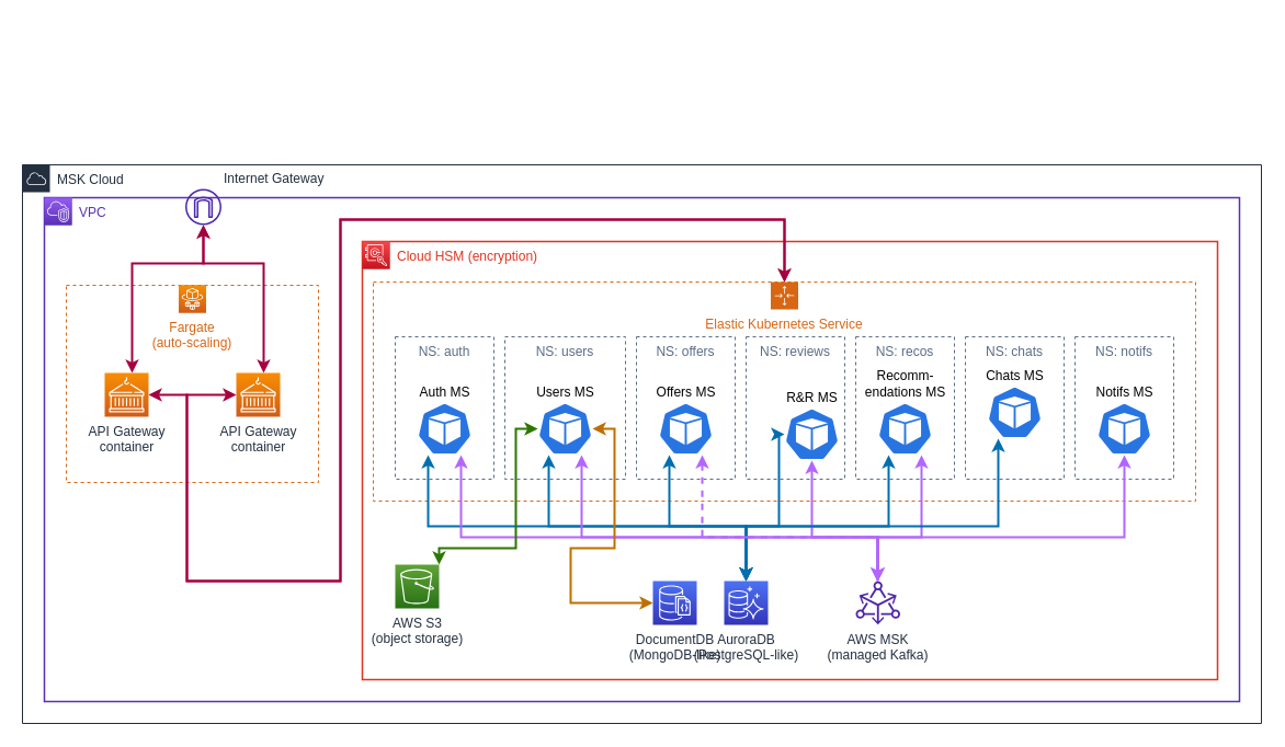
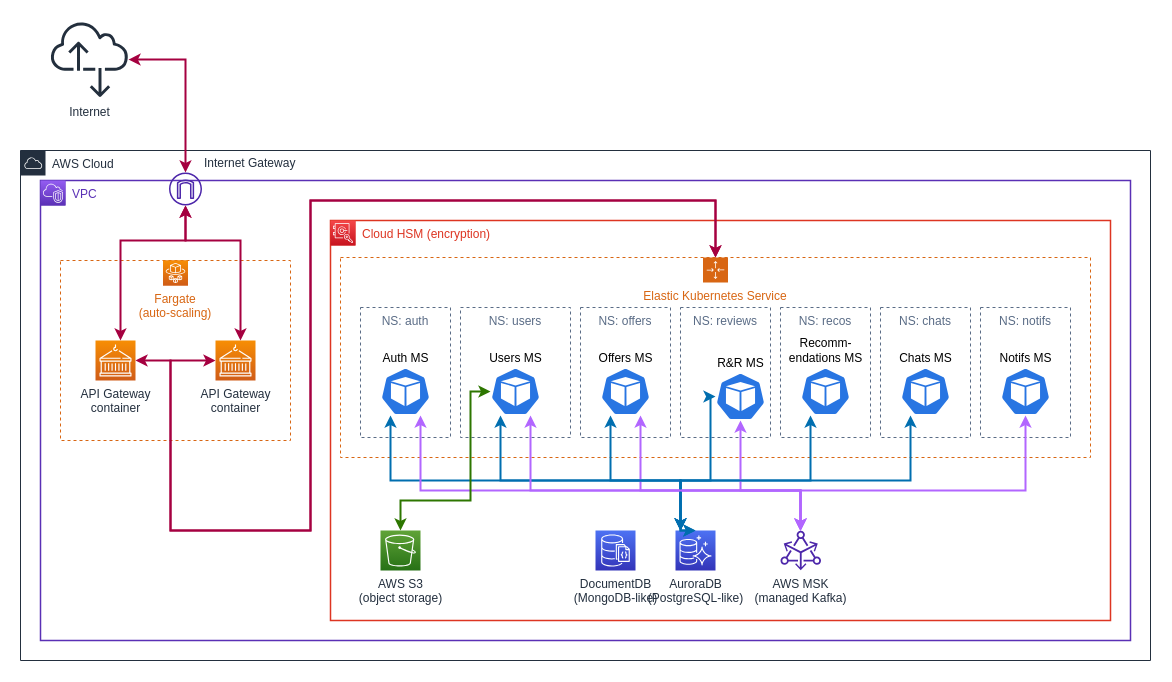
+ <mxCell id="50" value="Internet" style="sketch=0;outlineConnect=0;fontColor=#232F3E;gradientColor=none;fillColor=#232F3D;strokeColor=none;dashed=0;verticalLabelPosition=bottom;verticalAlign=top;align=center;html=1;fontSize=12;fontStyle=0;aspect=fixed;pointerEvents=1;shape=mxgraph.aws4.internet_alt2;" vertex="1" parent="1"><mxGeometry x="50" y="20" width="78" height="78" as="geometry" /></mxCell>
+ <mxCell id="49" style="edgeStyle=orthogonalEdgeStyle;rounded=0;orthogonalLoop=1;jettySize=auto;html=1;strokeWidth=2;fillColor=#d80073;strokeColor=#A50040;startArrow=classic;startFill=1;" edge="1" parent="1" source="50" target="46"><mxGeometry relative="1" as="geometry"><Array as="points"><mxPoint x="185" y="59" /></Array></mxGeometry></mxCell>
- <mxCell id="2" value="MSK Cloud" style="points=[[0,0],[0.25,0],[0.5,0],[0.75,0],[1,0],[1,0.25],[1,0.5],[1,0.75],[1,1],[0.75,1],[0.5,1],[0.25,1],[0,1],[0,0.75],[0,0.5],[0,0.25]];outlineConnect=0;gradientColor=none;html=1;whiteSpace=wrap;fontSize=12;fontStyle=0;container=1;pointerEvents=0;collapsible=0;recursiveResize=0;shape=mxgraph.aws4.group;grIcon=mxgraph.aws4.group_aws_cloud;strokeColor=#232F3E;fillColor=none;verticalAlign=top;align=left;spacingLeft=30;fontColor=#232F3E;dashed=0;" vertex="1" parent="1"><mxGeometry x="20" y="150" width="1130" height="510" as="geometry" /></mxCell>
+ <mxCell id="2" value="AWS Cloud" style="points=[[0,0],[0.25,0],[0.5,0],[0.75,0],[1,0],[1,0.25],[1,0.5],[1,0.75],[1,1],[0.75,1],[0.5,1],[0.25,1],[0,1],[0,0.75],[0,0.5],[0,0.25]];outlineConnect=0;gradientColor=none;html=1;whiteSpace=wrap;fontSize=12;fontStyle=0;container=1;pointerEvents=0;collapsible=0;recursiveResize=0;shape=mxgraph.aws4.group;grIcon=mxgraph.aws4.group_aws_cloud;strokeColor=#232F3E;fillColor=none;verticalAlign=top;align=left;spacingLeft=30;fontColor=#232F3E;dashed=0;" vertex="1" parent="1"><mxGeometry x="20" y="150" width="1130" height="510" as="geometry" /></mxCell>
- <mxCell id="17" value="Chats MS" style="sketch=0;html=1;dashed=0;whitespace=wrap;fillColor=#2875E2;strokeColor=#ffffff;points=[[0.005,0.63,0],[0.1,0.2,0],[0.9,0.2,0],[0.5,0,0],[0.995,0.63,0],[0.72,0.99,0],[0.5,1,0],[0.28,0.99,0]];verticalLabelPosition=top;align=center;verticalAlign=bottom;shape=mxgraph.kubernetes.icon;prIcon=pod;fontColor=#000000;labelPosition=center;" vertex="1" parent="10"><mxGeometry x="560" y="95" width="50" height="48" as="geometry" /></mxCell>
+ <mxCell id="17" value="Chats MS" style="sketch=0;html=1;dashed=0;whitespace=wrap;fillColor=#2875E2;strokeColor=#ffffff;points=[[0.005,0.63,0],[0.1,0.2,0],[0.9,0.2,0],[0.5,0,0],[0.995,0.63,0],[0.72,0.99,0],[0.5,1,0],[0.28,0.99,0]];verticalLabelPosition=top;align=center;verticalAlign=bottom;shape=mxgraph.kubernetes.icon;prIcon=pod;fontColor=#000000;labelPosition=center;" vertex="1" parent="10"><mxGeometry x="560" y="110" width="50" height="48" as="geometry" /></mxCell>
- <mxCell id="32" style="edgeStyle=orthogonalEdgeStyle;rounded=0;orthogonalLoop=1;jettySize=auto;html=1;strokeColor=#B266FF;strokeWidth=2;fontColor=#000000;startArrow=classic;startFill=1;dashed=1;" edge="1" parent="9" source="14" target="31"><mxGeometry relative="1" as="geometry"><Array as="points"><mxPoint x="310" y="270" /><mxPoint x="470" y="270" /></Array></mxGeometry></mxCell>
+ <mxCell id="32" style="edgeStyle=orthogonalEdgeStyle;rounded=0;orthogonalLoop=1;jettySize=auto;html=1;strokeColor=#B266FF;strokeWidth=2;fontColor=#000000;startArrow=classic;startFill=1;" edge="1" parent="9" source="14" target="31"><mxGeometry relative="1" as="geometry"><Array as="points"><mxPoint x="310" y="270" /><mxPoint x="470" y="270" /></Array></mxGeometry></mxCell>
- <mxCell id="34" style="edgeStyle=orthogonalEdgeStyle;rounded=0;orthogonalLoop=1;jettySize=auto;html=1;strokeColor=#B266FF;strokeWidth=2;fontColor=#000000;startArrow=classic;startFill=1;" edge="1" parent="9" source="16" target="31"><mxGeometry relative="1" as="geometry"><Array as="points"><mxPoint x="510" y="270" /><mxPoint x="470" y="270" /></Array></mxGeometry></mxCell>
- <mxCell id="42" style="edgeStyle=orthogonalEdgeStyle;rounded=0;orthogonalLoop=1;jettySize=auto;html=1;strokeColor=#BD7000;strokeWidth=2;fontColor=#000000;startArrow=classic;startFill=1;fillColor=#f0a30a;" edge="1" parent="9" source="24" target="26"><mxGeometry relative="1" as="geometry"><Array as="points"><mxPoint x="230" y="171" /><mxPoint x="230" y="280" /><mxPoint x="190" y="280" /></Array></mxGeometry></mxCell>
- <mxCell id="33" style="edgeStyle=orthogonalEdgeStyle;rounded=0;orthogonalLoop=1;jettySize=auto;html=1;strokeColor=#B266FF;strokeWidth=2;fontColor=#000000;startArrow=classic;startFill=1;endArrow=none;" edge="1" parent="9" source="15" target="31"><mxGeometry relative="1" as="geometry"><Array as="points"><mxPoint x="410" y="270" /><mxPoint x="470" y="270" /></Array></mxGeometry></mxCell>
+ <mxCell id="33" style="edgeStyle=orthogonalEdgeStyle;rounded=0;orthogonalLoop=1;jettySize=auto;html=1;strokeColor=#B266FF;strokeWidth=2;fontColor=#000000;startArrow=classic;startFill=1;" edge="1" parent="9" source="15" target="31"><mxGeometry relative="1" as="geometry"><Array as="points"><mxPoint x="410" y="270" /><mxPoint x="470" y="270" /></Array></mxGeometry></mxCell>
- <mxCell id="25" value="AWS S3&lt;br&gt;(object storage)" style="sketch=0;points=[[0,0,0],[0.25,0,0],[0.5,0,0],[0.75,0,0],[1,0,0],[0,1,0],[0.25,1,0],[0.5,1,0],[0.75,1,0],[1,1,0],[0,0.25,0],[0,0.5,0],[0,0.75,0],[1,0.25,0],[1,0.5,0],[1,0.75,0]];outlineConnect=0;fontColor=#232F3E;gradientColor=#60A337;gradientDirection=north;fillColor=#277116;strokeColor=#ffffff;dashed=0;verticalLabelPosition=bottom;verticalAlign=top;align=center;html=1;fontSize=12;fontStyle=0;aspect=fixed;shape=mxgraph.aws4.resourceIcon;resIcon=mxgraph.aws4.s3;" vertex="1" parent="9"><mxGeometry x="30" y="295" width="40" height="40" as="geometry" /></mxCell>
+ <mxCell id="25" value="AWS S3&lt;br&gt;(object storage)" style="sketch=0;points=[[0,0,0],[0.25,0,0],[0.5,0,0],[0.75,0,0],[1,0,0],[0,1,0],[0.25,1,0],[0.5,1,0],[0.75,1,0],[1,1,0],[0,0.25,0],[0,0.5,0],[0,0.75,0],[1,0.25,0],[1,0.5,0],[1,0.75,0]];outlineConnect=0;fontColor=#232F3E;gradientColor=#60A337;gradientDirection=north;fillColor=#277116;strokeColor=#ffffff;dashed=0;verticalLabelPosition=bottom;verticalAlign=top;align=center;html=1;fontSize=12;fontStyle=0;aspect=fixed;shape=mxgraph.aws4.resourceIcon;resIcon=mxgraph.aws4.s3;" vertex="1" parent="9"><mxGeometry x="50" y="310" width="40" height="40" as="geometry" /></mxCell>
- <mxCell id="27" value="AuroraDB&lt;br&gt;(PostgreSQL-like)" style="sketch=0;points=[[0,0,0],[0.25,0,0],[0.5,0,0],[0.75,0,0],[1,0,0],[0,1,0],[0.25,1,0],[0.5,1,0],[0.75,1,0],[1,1,0],[0,0.25,0],[0,0.5,0],[0,0.75,0],[1,0.25,0],[1,0.5,0],[1,0.75,0]];outlineConnect=0;fontColor=#232F3E;gradientColor=#4D72F3;gradientDirection=north;fillColor=#3334B9;strokeColor=#ffffff;dashed=0;verticalLabelPosition=bottom;verticalAlign=top;align=center;html=1;fontSize=12;fontStyle=0;aspect=fixed;shape=mxgraph.aws4.resourceIcon;resIcon=mxgraph.aws4.aurora;" vertex="1" parent="9"><mxGeometry x="330" y="310" width="40" height="40" as="geometry" /></mxCell>
+ <mxCell id="27" value="AuroraDB&lt;br&gt;(PostgreSQL-like)" style="sketch=0;points=[[0,0,0],[0.25,0,0],[0.5,0,0],[0.75,0,0],[1,0,0],[0,1,0],[0.25,1,0],[0.5,1,0],[0.75,1,0],[1,1,0],[0,0.25,0],[0,0.5,0],[0,0.75,0],[1,0.25,0],[1,0.5,0],[1,0.75,0]];outlineConnect=0;fontColor=#232F3E;gradientColor=#4D72F3;gradientDirection=north;fillColor=#3334B9;strokeColor=#ffffff;dashed=0;verticalLabelPosition=bottom;verticalAlign=top;align=center;html=1;fontSize=12;fontStyle=0;aspect=fixed;shape=mxgraph.aws4.resourceIcon;resIcon=mxgraph.aws4.aurora;" vertex="1" parent="9"><mxGeometry x="345" y="310" width="40" height="40" as="geometry" /></mxCell>
